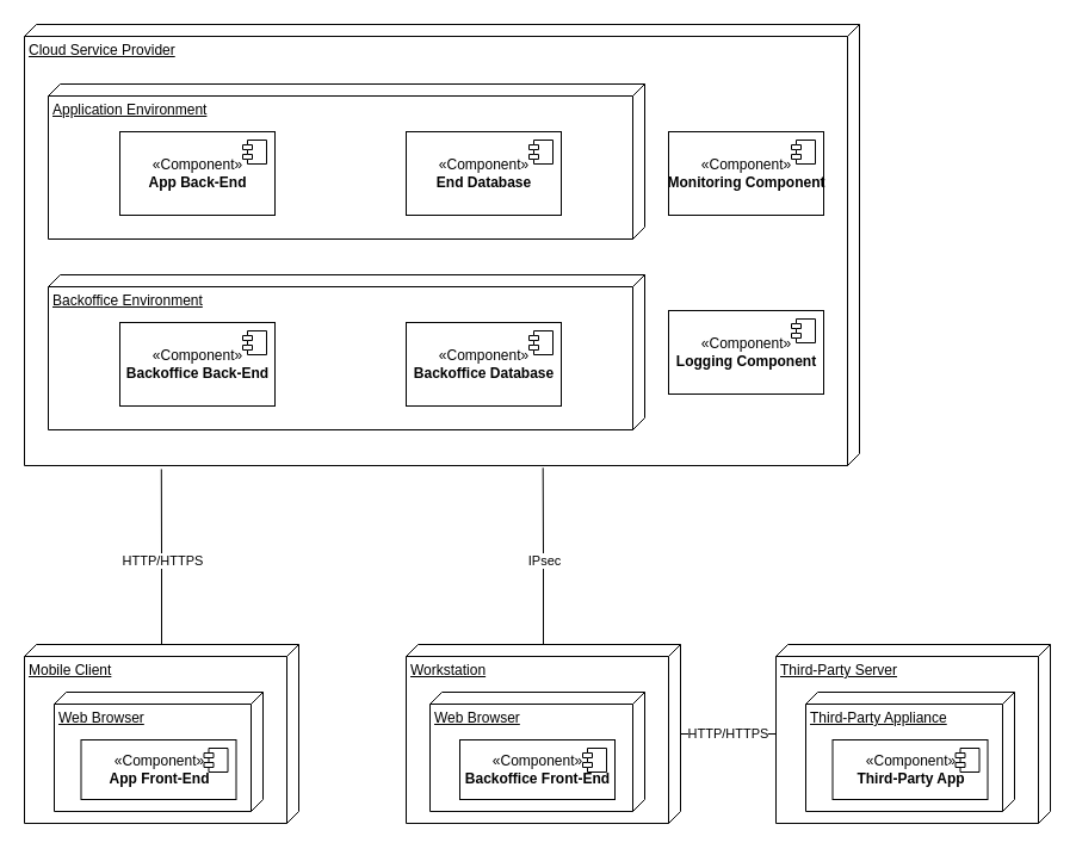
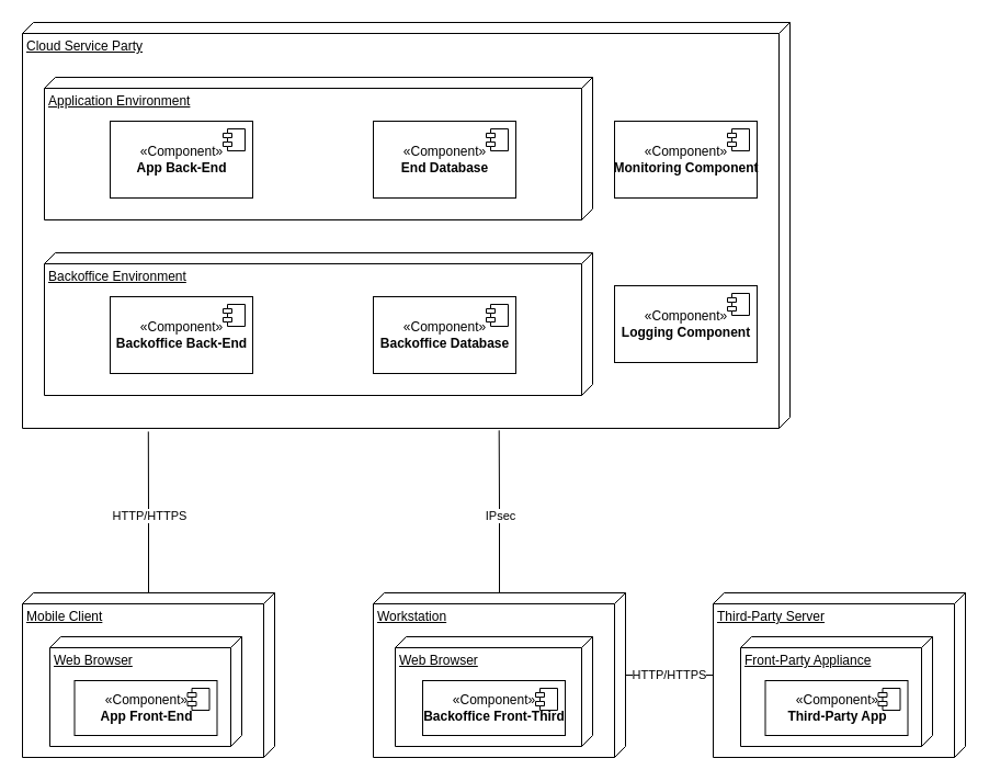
- <mxCell id="2" value="Cloud Service Provider" style="verticalAlign=top;align=left;spacingTop=8;spacingLeft=2;spacingRight=12;shape=cube;size=10;direction=south;fontStyle=4;html=1;" parent="1" vertex="1"><mxGeometry x="20" y="20" width="700" height="370" as="geometry" /></mxCell>
+ <mxCell id="2" value="Cloud Service Party" style="verticalAlign=top;align=left;spacingTop=8;spacingLeft=2;spacingRight=12;shape=cube;size=10;direction=south;fontStyle=4;html=1;" parent="1" vertex="1"><mxGeometry x="20" y="20" width="700" height="370" as="geometry" /></mxCell>
- <mxCell id="31" value="Third-Party Appliance" style="verticalAlign=top;align=left;spacingTop=8;spacingLeft=2;spacingRight=12;shape=cube;size=10;direction=south;fontStyle=4;html=1;" vertex="1" parent="1"><mxGeometry x="675" y="580" width="175" height="100" as="geometry" /></mxCell>
+ <mxCell id="31" value="Front-Party Appliance" style="verticalAlign=top;align=left;spacingTop=8;spacingLeft=2;spacingRight=12;shape=cube;size=10;direction=south;fontStyle=4;html=1;" vertex="1" parent="1"><mxGeometry x="675" y="580" width="175" height="100" as="geometry" /></mxCell>
- <mxCell id="13" value="«Component»&lt;br&gt;&lt;b&gt;Backoffice Front-End&lt;br&gt;&lt;/b&gt;" style="html=1;dropTarget=0;" parent="1" vertex="1"><mxGeometry x="385" y="620" width="130" height="50" as="geometry" /></mxCell>
+ <mxCell id="13" value="«Component»&lt;br&gt;&lt;b&gt;Backoffice Front-Third&lt;br&gt;&lt;/b&gt;" style="html=1;dropTarget=0;" parent="1" vertex="1"><mxGeometry x="385" y="620" width="130" height="50" as="geometry" /></mxCell>
